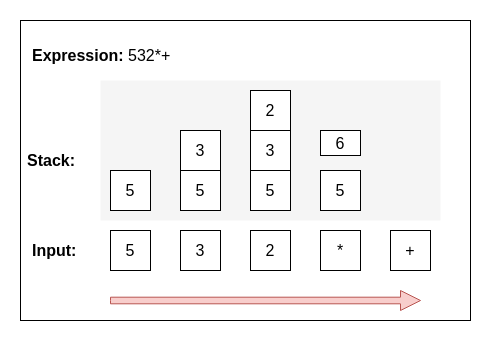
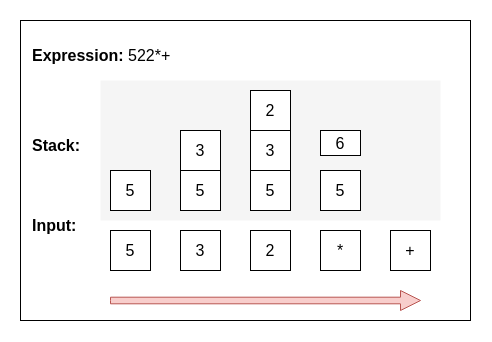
- <mxCell id="4" value="&lt;b&gt;Expression:&lt;/b&gt; 532*+&amp;nbsp;" style="text;html=1;strokeColor=none;fillColor=none;align=left;verticalAlign=middle;whiteSpace=wrap;rounded=0;fontSize=16;" vertex="1" parent="1"><mxGeometry x="30" y="40" width="280" height="30" as="geometry" /></mxCell>
+ <mxCell id="4" value="&lt;b&gt;Expression:&lt;/b&gt; 522*+&amp;nbsp;" style="text;html=1;strokeColor=none;fillColor=none;align=left;verticalAlign=middle;whiteSpace=wrap;rounded=0;fontSize=16;" vertex="1" parent="1"><mxGeometry x="30" y="40" width="280" height="30" as="geometry" /></mxCell>
- <mxCell id="5" value="Stack:" style="text;html=1;strokeColor=none;fillColor=none;align=left;verticalAlign=middle;whiteSpace=wrap;rounded=0;fontSize=16;fontStyle=1" vertex="1" parent="1"><mxGeometry x="25" y="145" width="60" height="30" as="geometry" /></mxCell>
+ <mxCell id="5" value="Stack:" style="text;html=1;strokeColor=none;fillColor=none;align=left;verticalAlign=middle;whiteSpace=wrap;rounded=0;fontSize=16;fontStyle=1" vertex="1" parent="1"><mxGeometry x="30" y="130" width="60" height="30" as="geometry" /></mxCell>
- <mxCell id="6" value="Input:" style="text;html=1;strokeColor=none;fillColor=none;align=left;verticalAlign=middle;whiteSpace=wrap;rounded=0;fontSize=16;fontStyle=1" vertex="1" parent="1"><mxGeometry x="30" y="235" width="60" height="30" as="geometry" /></mxCell>
+ <mxCell id="6" value="Input:" style="text;html=1;strokeColor=none;fillColor=none;align=left;verticalAlign=middle;whiteSpace=wrap;rounded=0;fontSize=16;fontStyle=1" vertex="1" parent="1"><mxGeometry x="30" y="210" width="60" height="30" as="geometry" /></mxCell>
